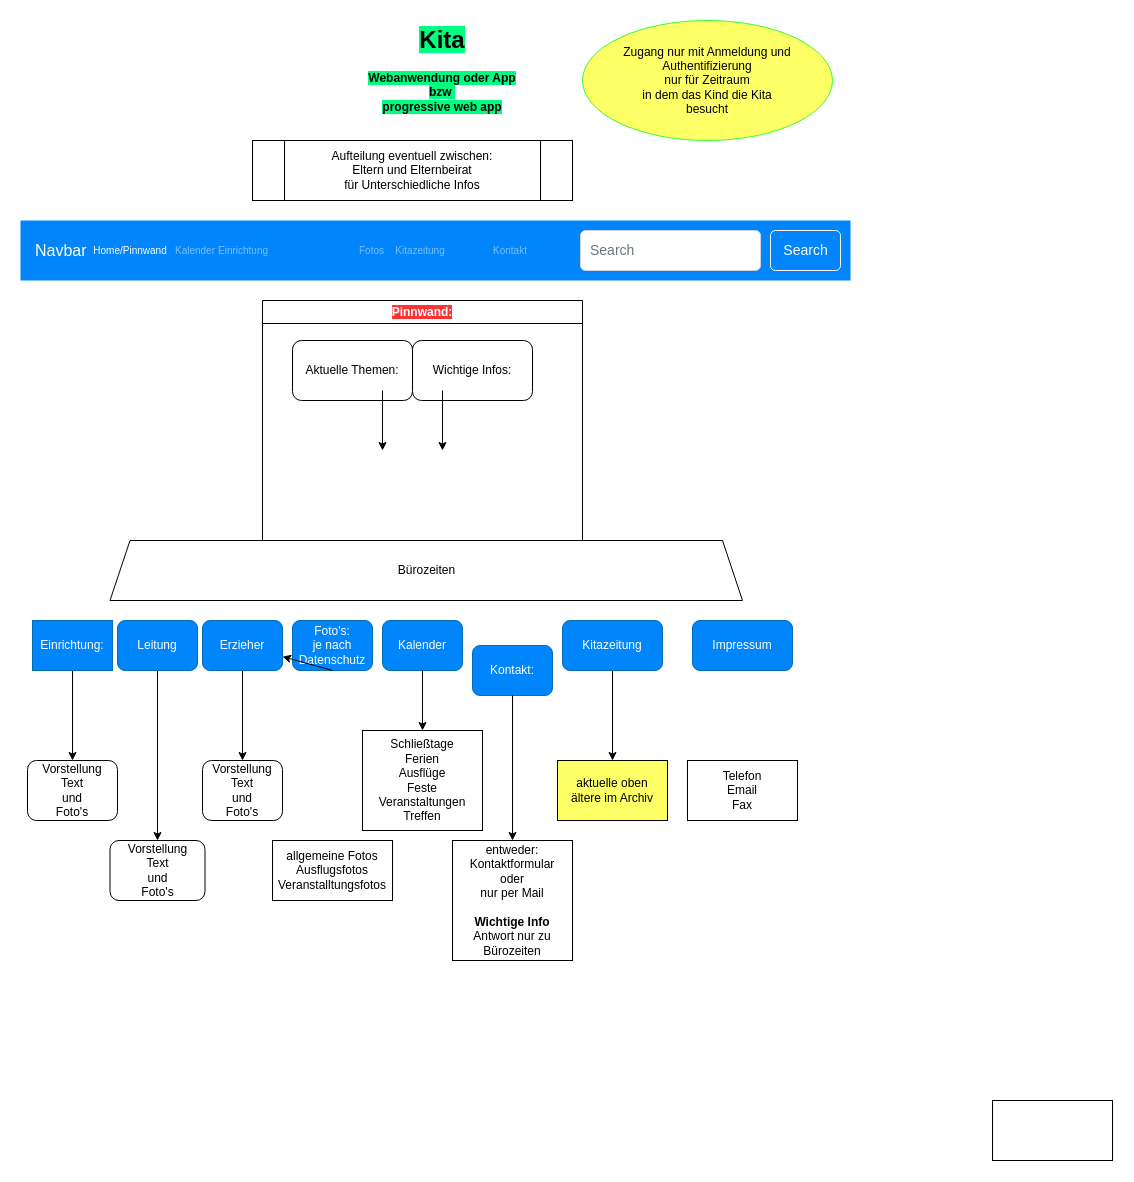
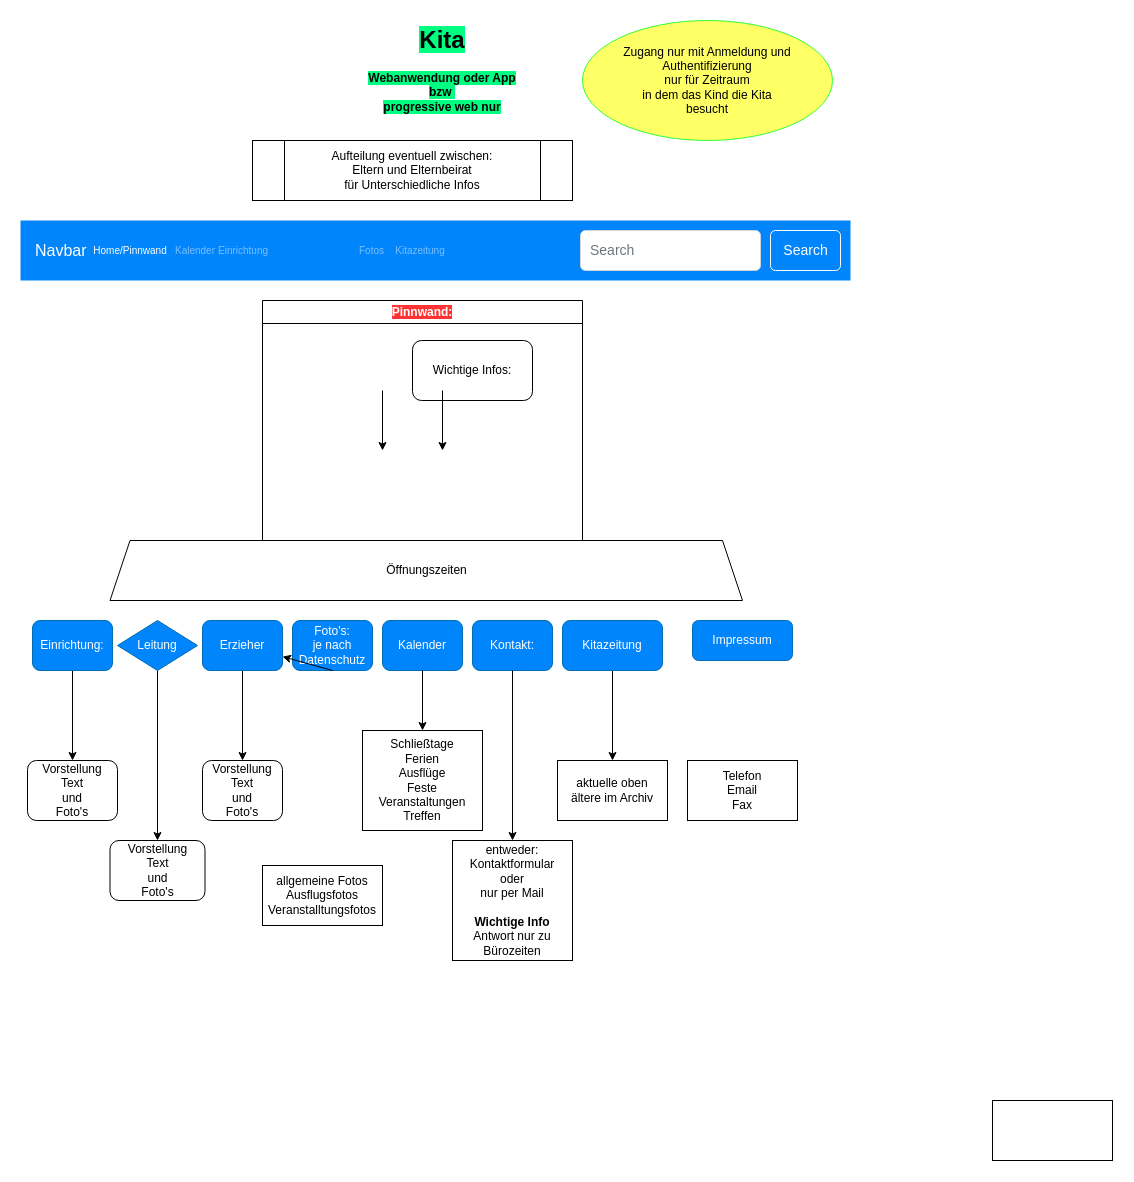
- <mxCell id="2" value="&lt;h1&gt;&lt;span style=&quot;background-color: rgb(0, 255, 128);&quot;&gt;Kita&lt;/span&gt;&lt;/h1&gt;&lt;div&gt;&lt;b style=&quot;background-color: rgb(0, 255, 128);&quot;&gt;Webanwendung oder App&lt;/b&gt;&lt;/div&gt;&lt;div&gt;&lt;b style=&quot;background-color: rgb(0, 255, 128);&quot;&gt;bzw&amp;nbsp;&lt;/b&gt;&lt;/div&gt;&lt;b style=&quot;background-color: rgb(0, 255, 128);&quot;&gt;progressive web app&lt;/b&gt;" style="text;html=1;strokeColor=none;fillColor=none;spacing=5;spacingTop=-20;whiteSpace=wrap;overflow=hidden;rounded=0;align=center;" parent="1" vertex="1"><mxGeometry x="352" y="20" width="180" height="100" as="geometry" /></mxCell>
+ <mxCell id="2" value="&lt;h1&gt;&lt;span style=&quot;background-color: rgb(0, 255, 128);&quot;&gt;Kita&lt;/span&gt;&lt;/h1&gt;&lt;div&gt;&lt;b style=&quot;background-color: rgb(0, 255, 128);&quot;&gt;Webanwendung oder App&lt;/b&gt;&lt;/div&gt;&lt;div&gt;&lt;b style=&quot;background-color: rgb(0, 255, 128);&quot;&gt;bzw&amp;nbsp;&lt;/b&gt;&lt;/div&gt;&lt;b style=&quot;background-color: rgb(0, 255, 128);&quot;&gt;progressive web nur&lt;/b&gt;" style="text;html=1;strokeColor=none;fillColor=none;spacing=5;spacingTop=-20;whiteSpace=wrap;overflow=hidden;rounded=0;align=center;" parent="1" vertex="1"><mxGeometry x="352" y="20" width="180" height="100" as="geometry" /></mxCell>
- <mxCell id="31" value="Kontakt" style="fillColor=none;strokeColor=none;fontSize=10;fontColor=#79BFFD;align=center;" parent="24" vertex="1"><mxGeometry x="460" y="10" width="60" height="40" as="geometry" /></mxCell>
- <mxCell id="39" value="Aktuelle Themen:" style="rounded=1;whiteSpace=wrap;html=1;" parent="38" vertex="1"><mxGeometry x="20" y="40" width="120" height="60" as="geometry" /></mxCell>
- <mxCell id="43" value="Bürozeiten" style="shape=trapezoid;perimeter=trapezoidPerimeter;whiteSpace=wrap;html=1;fixedSize=1;" parent="1" vertex="1"><mxGeometry x="109.5" y="540" width="632.5" height="60" as="geometry" /></mxCell>
+ <mxCell id="43" value="Öffnungszeiten" style="shape=trapezoid;perimeter=trapezoidPerimeter;whiteSpace=wrap;html=1;fixedSize=1;" parent="1" vertex="1"><mxGeometry x="109.5" y="540" width="632.5" height="60" as="geometry" /></mxCell>
- <mxCell id="14" value="Einrichtung:" style="whiteSpace=wrap;html=1;fillColor=#0085fc;fontColor=#ffffff;strokeColor=#006EAF;rounded=0;" parent="1" vertex="1"><mxGeometry x="32" y="620" width="80" height="50" as="geometry" /></mxCell>
+ <mxCell id="14" value="Einrichtung:" style="rounded=1;whiteSpace=wrap;html=1;fillColor=#0085fc;fontColor=#ffffff;strokeColor=#006EAF;" parent="1" vertex="1"><mxGeometry x="32" y="620" width="80" height="50" as="geometry" /></mxCell>
- <mxCell id="17" value="Leitung" style="rounded=1;whiteSpace=wrap;html=1;fillColor=#0085fc;fontColor=#ffffff;strokeColor=#006EAF;" parent="1" vertex="1"><mxGeometry x="117" y="620" width="80" height="50" as="geometry" /></mxCell>
+ <mxCell id="17" value="Leitung" style="rhombus;whiteSpace=wrap;html=1;fillColor=#0085fc;fontColor=#ffffff;strokeColor=#006EAF;" parent="1" vertex="1"><mxGeometry x="117" y="620" width="80" height="50" as="geometry" /></mxCell>
- <mxCell id="4" value="Impressum" style="rounded=1;whiteSpace=wrap;html=1;fillColor=#0085fc;fontColor=#ffffff;strokeColor=#006EAF;" parent="1" vertex="1"><mxGeometry x="692" y="620" width="100" height="50" as="geometry" /></mxCell>
+ <mxCell id="4" value="Impressum" style="rounded=1;whiteSpace=wrap;html=1;fillColor=#0085fc;fontColor=#ffffff;strokeColor=#006EAF;" parent="1" vertex="1"><mxGeometry x="692" y="620" width="100" height="40" as="geometry" /></mxCell>
- <mxCell id="10" value="Kontakt:" style="rounded=1;whiteSpace=wrap;html=1;fillColor=#0085fc;fontColor=#ffffff;strokeColor=#006EAF;" parent="1" vertex="1"><mxGeometry x="472" y="645" width="80" height="50" as="geometry" /></mxCell>
+ <mxCell id="10" value="Kontakt:" style="rounded=1;whiteSpace=wrap;html=1;fillColor=#0085fc;fontColor=#ffffff;strokeColor=#006EAF;" parent="1" vertex="1"><mxGeometry x="472" y="620" width="80" height="50" as="geometry" /></mxCell>
- <mxCell id="35" value="aktuelle oben&lt;br&gt;ältere im Archiv" style="rounded=0;whiteSpace=wrap;html=1;fillColor=#ffff66;" parent="1" vertex="1"><mxGeometry x="557" y="760" width="110" height="60" as="geometry" /></mxCell>
+ <mxCell id="35" value="aktuelle oben&lt;br&gt;ältere im Archiv" style="rounded=0;whiteSpace=wrap;html=1;" parent="1" vertex="1"><mxGeometry x="557" y="760" width="110" height="60" as="geometry" /></mxCell>
- <mxCell id="33" value="allgemeine Fotos&lt;br style=&quot;border-color: var(--border-color);&quot;&gt;Ausflugsfotos&lt;br style=&quot;border-color: var(--border-color);&quot;&gt;Veranstalltungsfotos" style="rounded=0;whiteSpace=wrap;html=1;" parent="1" vertex="1"><mxGeometry x="272" y="840" width="120" height="60" as="geometry" /></mxCell>
+ <mxCell id="33" value="allgemeine Fotos&lt;br style=&quot;border-color: var(--border-color);&quot;&gt;Ausflugsfotos&lt;br style=&quot;border-color: var(--border-color);&quot;&gt;Veranstalltungsfotos" style="rounded=0;whiteSpace=wrap;html=1;" parent="1" vertex="1"><mxGeometry x="262" y="865" width="120" height="60" as="geometry" /></mxCell>
